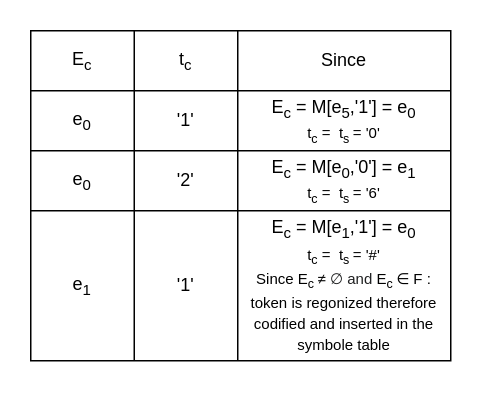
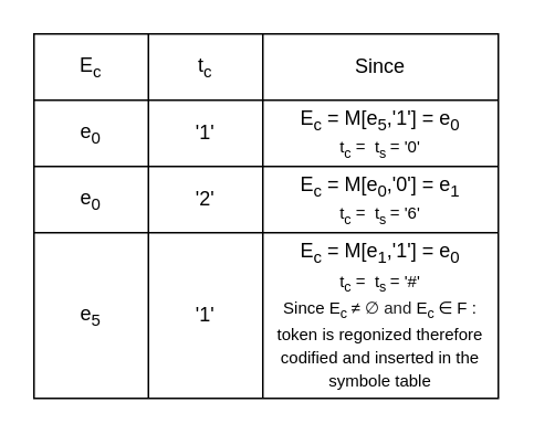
- <mxCell id="16" value="e&lt;sub&gt;1&lt;/sub&gt;" style="shape=partialRectangle;html=1;whiteSpace=wrap;connectable=0;strokeColor=inherit;overflow=hidden;fillColor=none;top=0;left=0;bottom=0;right=0;pointerEvents=1;" vertex="1" parent="15"><mxGeometry width="69" height="100" as="geometry"><mxRectangle width="69" height="100" as="alternateBounds" /></mxGeometry></mxCell>
+ <mxCell id="16" value="e&lt;sub&gt;5&lt;/sub&gt;" style="shape=partialRectangle;html=1;whiteSpace=wrap;connectable=0;strokeColor=inherit;overflow=hidden;fillColor=none;top=0;left=0;bottom=0;right=0;pointerEvents=1;" vertex="1" parent="15"><mxGeometry width="69" height="100" as="geometry"><mxRectangle width="69" height="100" as="alternateBounds" /></mxGeometry></mxCell>
